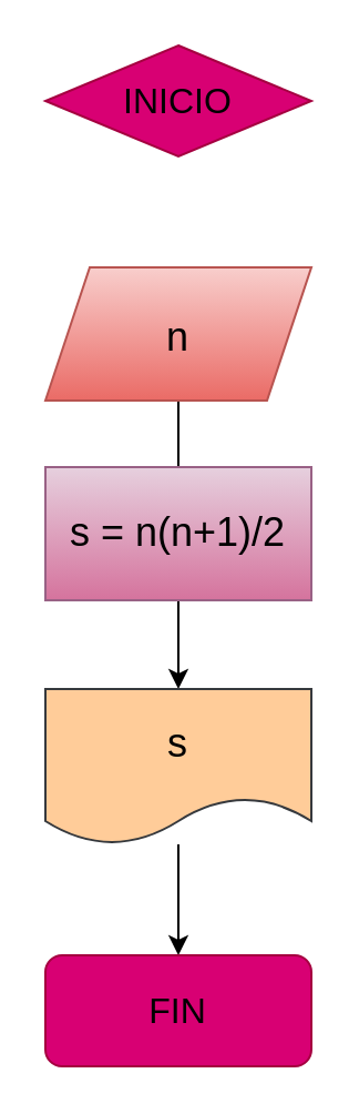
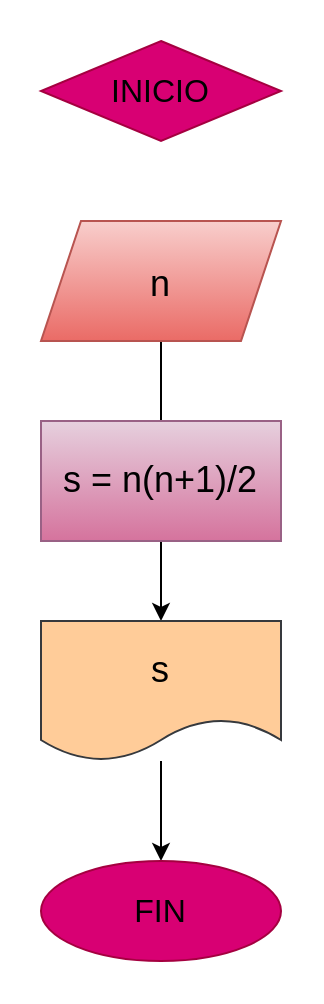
- <mxCell id="4" value="&lt;font color=&quot;#000000&quot; style=&quot;font-size: 18px;&quot;&gt;n&lt;/font&gt;" style="shape=parallelogram;perimeter=parallelogramPerimeter;whiteSpace=wrap;html=1;fixedSize=1;fontSize=24;fillColor=#f8cecc;gradientColor=#ea6b66;strokeColor=#b85450;" vertex="1" parent="1"><mxGeometry x="20" y="120" width="120" height="60" as="geometry" /></mxCell>
+ <mxCell id="4" value="&lt;font color=&quot;#000000&quot; style=&quot;font-size: 18px;&quot;&gt;n&lt;/font&gt;" style="shape=parallelogram;perimeter=parallelogramPerimeter;whiteSpace=wrap;html=1;fixedSize=1;fontSize=24;fillColor=#f8cecc;gradientColor=#ea6b66;strokeColor=#b85450;" vertex="1" parent="1"><mxGeometry x="20" y="110" width="120" height="60" as="geometry" /></mxCell>
- <mxCell id="9" value="&lt;font size=&quot;3&quot;&gt;&lt;font color=&quot;#000000&quot;&gt;FIN&lt;/font&gt;&lt;br&gt;&lt;/font&gt;" style="rounded=1;whiteSpace=wrap;html=1;fillColor=#d80073;fontColor=#ffffff;strokeColor=#A50040;" vertex="1" parent="1"><mxGeometry x="20" y="430" width="120" height="50" as="geometry" /></mxCell>
+ <mxCell id="9" value="&lt;font size=&quot;3&quot;&gt;&lt;font color=&quot;#000000&quot;&gt;FIN&lt;/font&gt;&lt;br&gt;&lt;/font&gt;" style="ellipse;whiteSpace=wrap;html=1;fillColor=#d80073;fontColor=#ffffff;strokeColor=#A50040;" vertex="1" parent="1"><mxGeometry x="20" y="430" width="120" height="50" as="geometry" /></mxCell>
